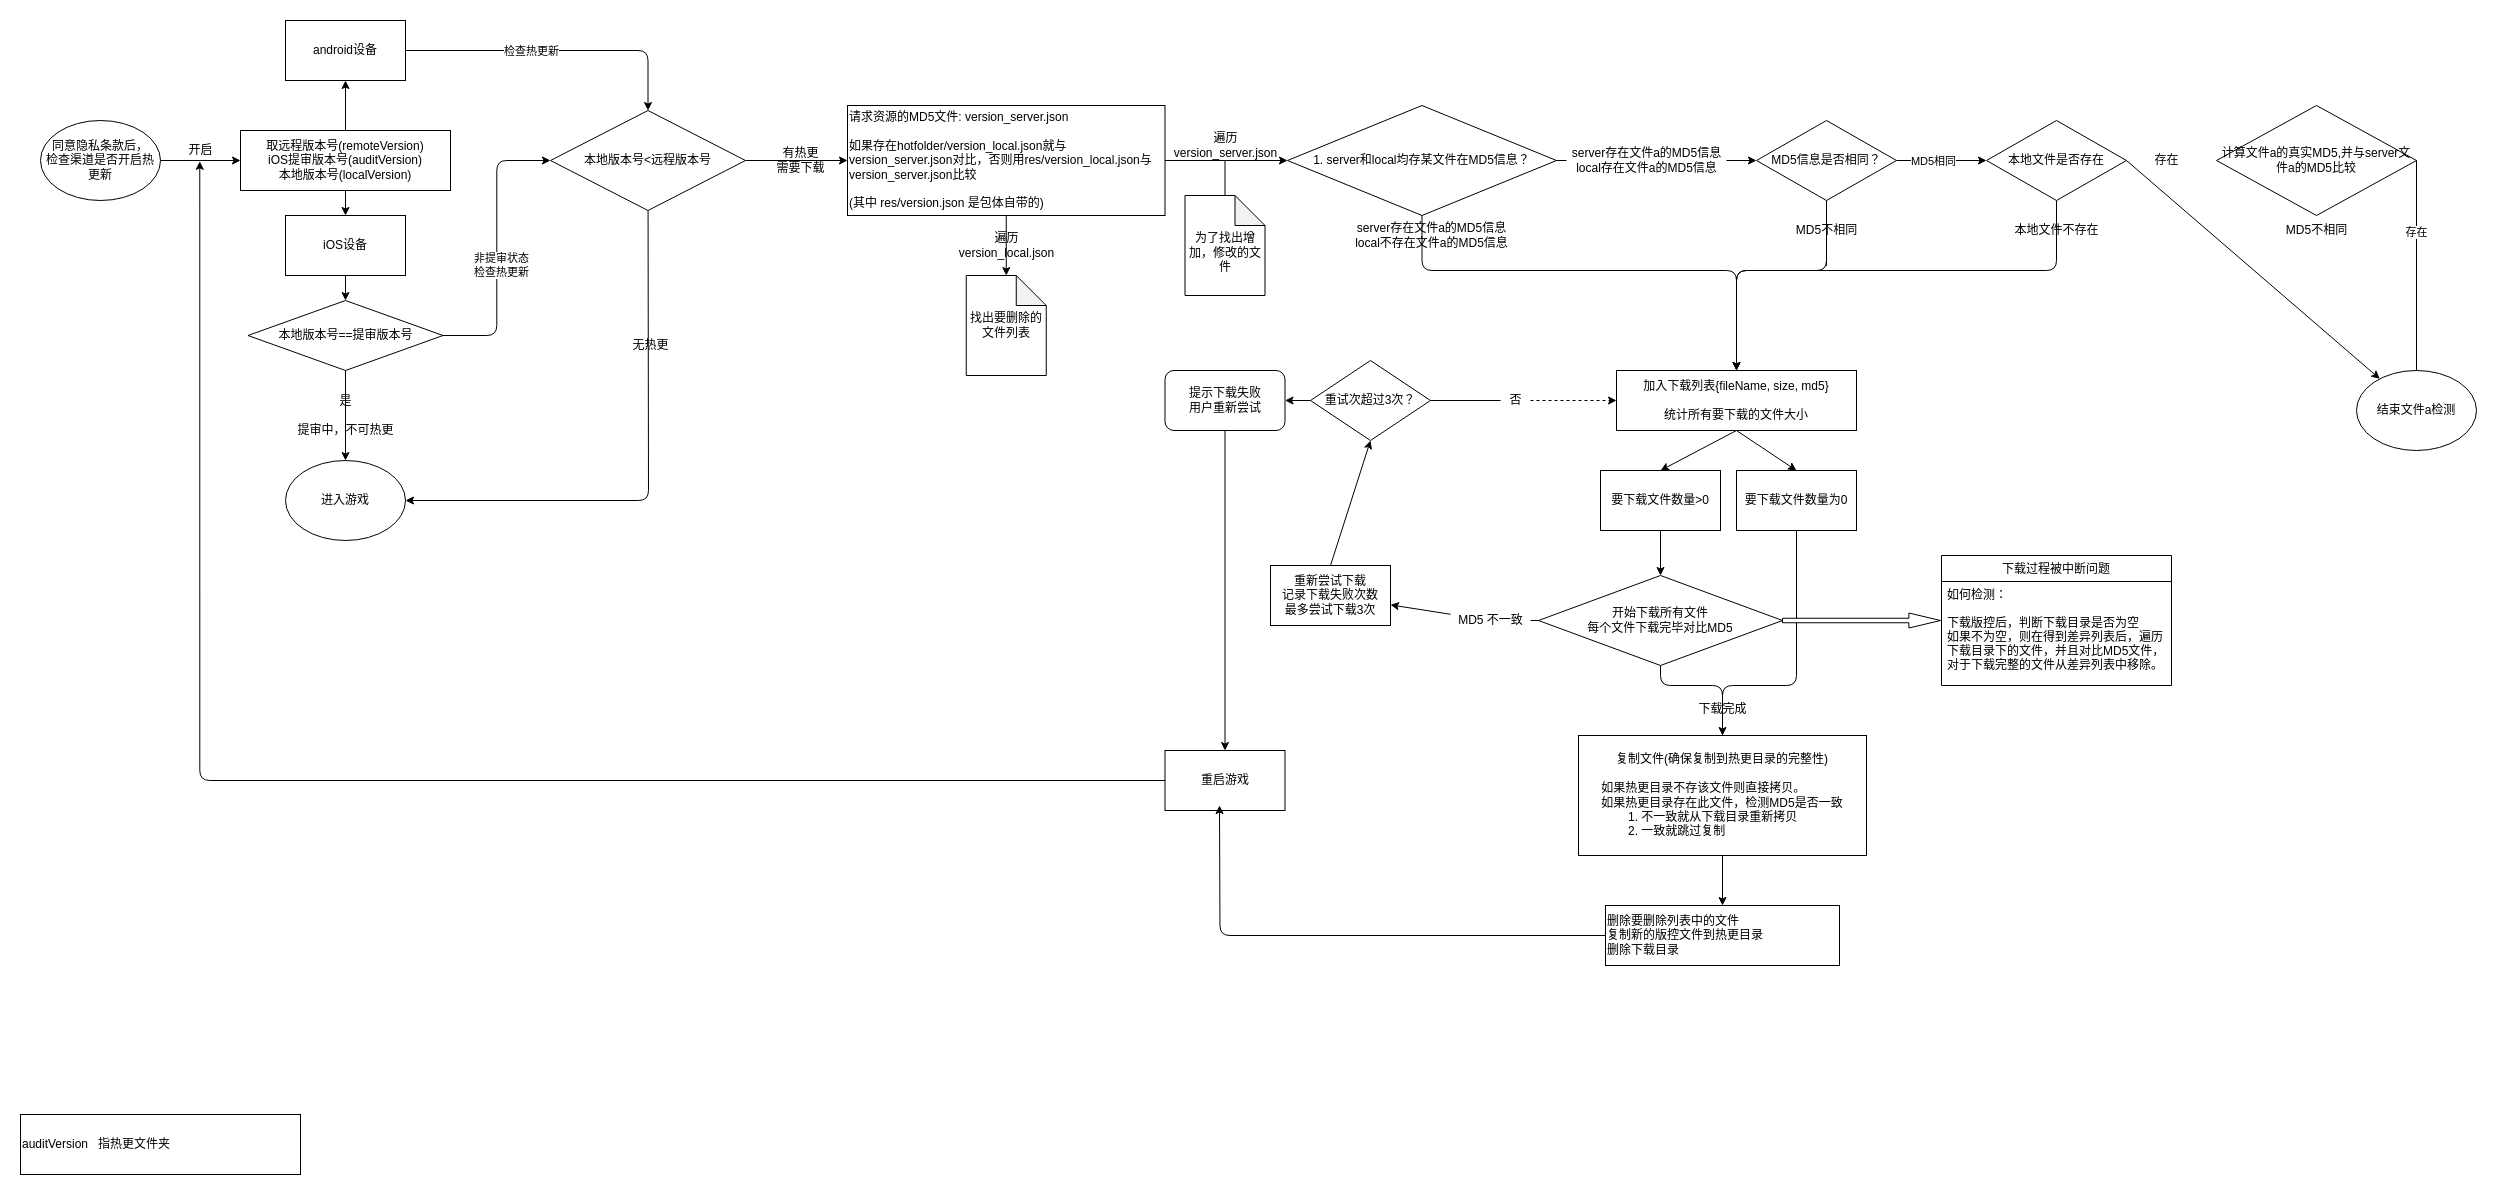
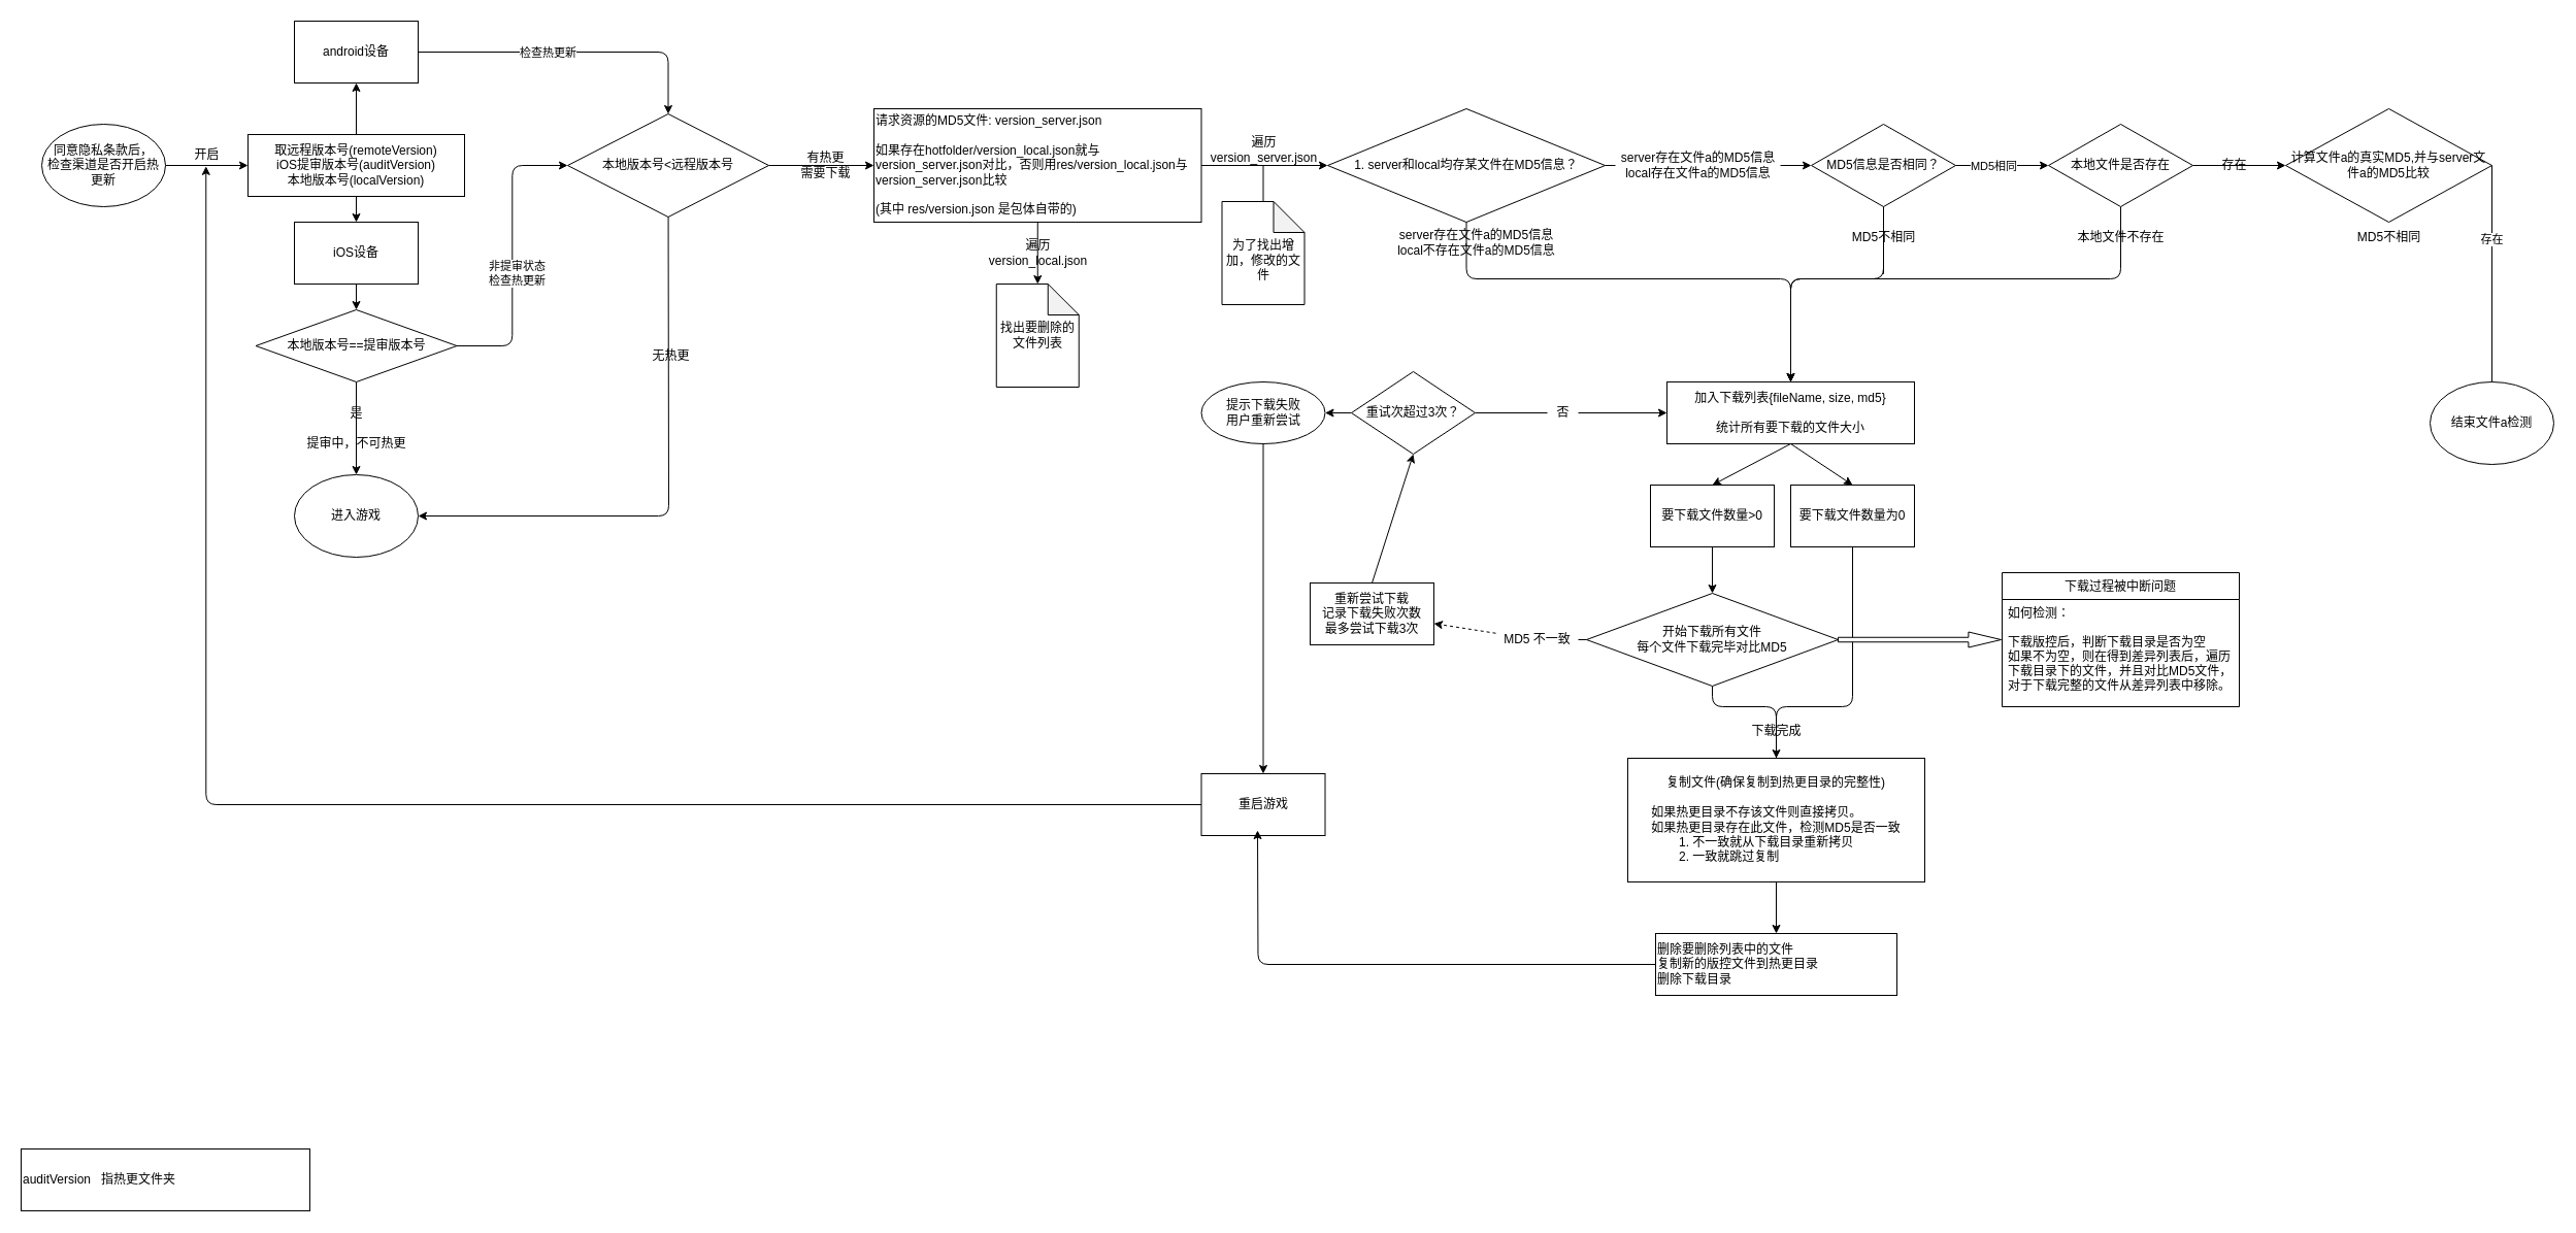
- <mxCell id="37" value="" style="html=1;exitX=1;exitY=0.5;exitDx=0;exitDy=0;" parent="1" source="39" target="40" edge="1"><mxGeometry relative="1" as="geometry"><mxPoint x="2216" y="160" as="targetPoint" /></mxGeometry></mxCell>
+ <mxCell id="37" value="" style="html=1;entryX=0;entryY=0.5;entryDx=0;entryDy=0;exitX=1;exitY=0.5;exitDx=0;exitDy=0;" parent="1" source="39" target="44" edge="1"><mxGeometry relative="1" as="geometry"><mxPoint x="2216" y="160" as="targetPoint" /></mxGeometry></mxCell>
- <mxCell id="71" value="提示下载失败&lt;br&gt;用户重新尝试" style="whiteSpace=wrap;html=1;rounded=1;" parent="1" vertex="1"><mxGeometry x="1164.5" y="370" width="120" height="60" as="geometry" /></mxCell>
+ <mxCell id="71" value="提示下载失败&lt;br&gt;用户重新尝试" style="ellipse;whiteSpace=wrap;html=1;" parent="1" vertex="1"><mxGeometry x="1164.5" y="370" width="120" height="60" as="geometry" /></mxCell>
- <mxCell id="65" value="" style="edgeStyle=none;html=1;entryX=0;entryY=0.5;entryDx=0;entryDy=0;exitX=1;exitY=0.5;exitDx=0;exitDy=0;startArrow=none;dashed=1;" parent="1" source="68" target="30" edge="1"><mxGeometry relative="1" as="geometry"><mxPoint x="1470" y="390" as="targetPoint" /></mxGeometry></mxCell>
+ <mxCell id="65" value="" style="edgeStyle=none;html=1;entryX=0;entryY=0.5;entryDx=0;entryDy=0;exitX=1;exitY=0.5;exitDx=0;exitDy=0;startArrow=none;" parent="1" source="68" target="30" edge="1"><mxGeometry relative="1" as="geometry"><mxPoint x="1470" y="390" as="targetPoint" /></mxGeometry></mxCell>
- <mxCell id="58" value="" style="edgeStyle=none;html=1;startArrow=none;" parent="1" source="63" target="62" edge="1"><mxGeometry relative="1" as="geometry" /></mxCell>
+ <mxCell id="58" value="" style="edgeStyle=none;html=1;startArrow=none;dashed=1;" parent="1" source="63" target="62" edge="1"><mxGeometry relative="1" as="geometry" /></mxCell>
